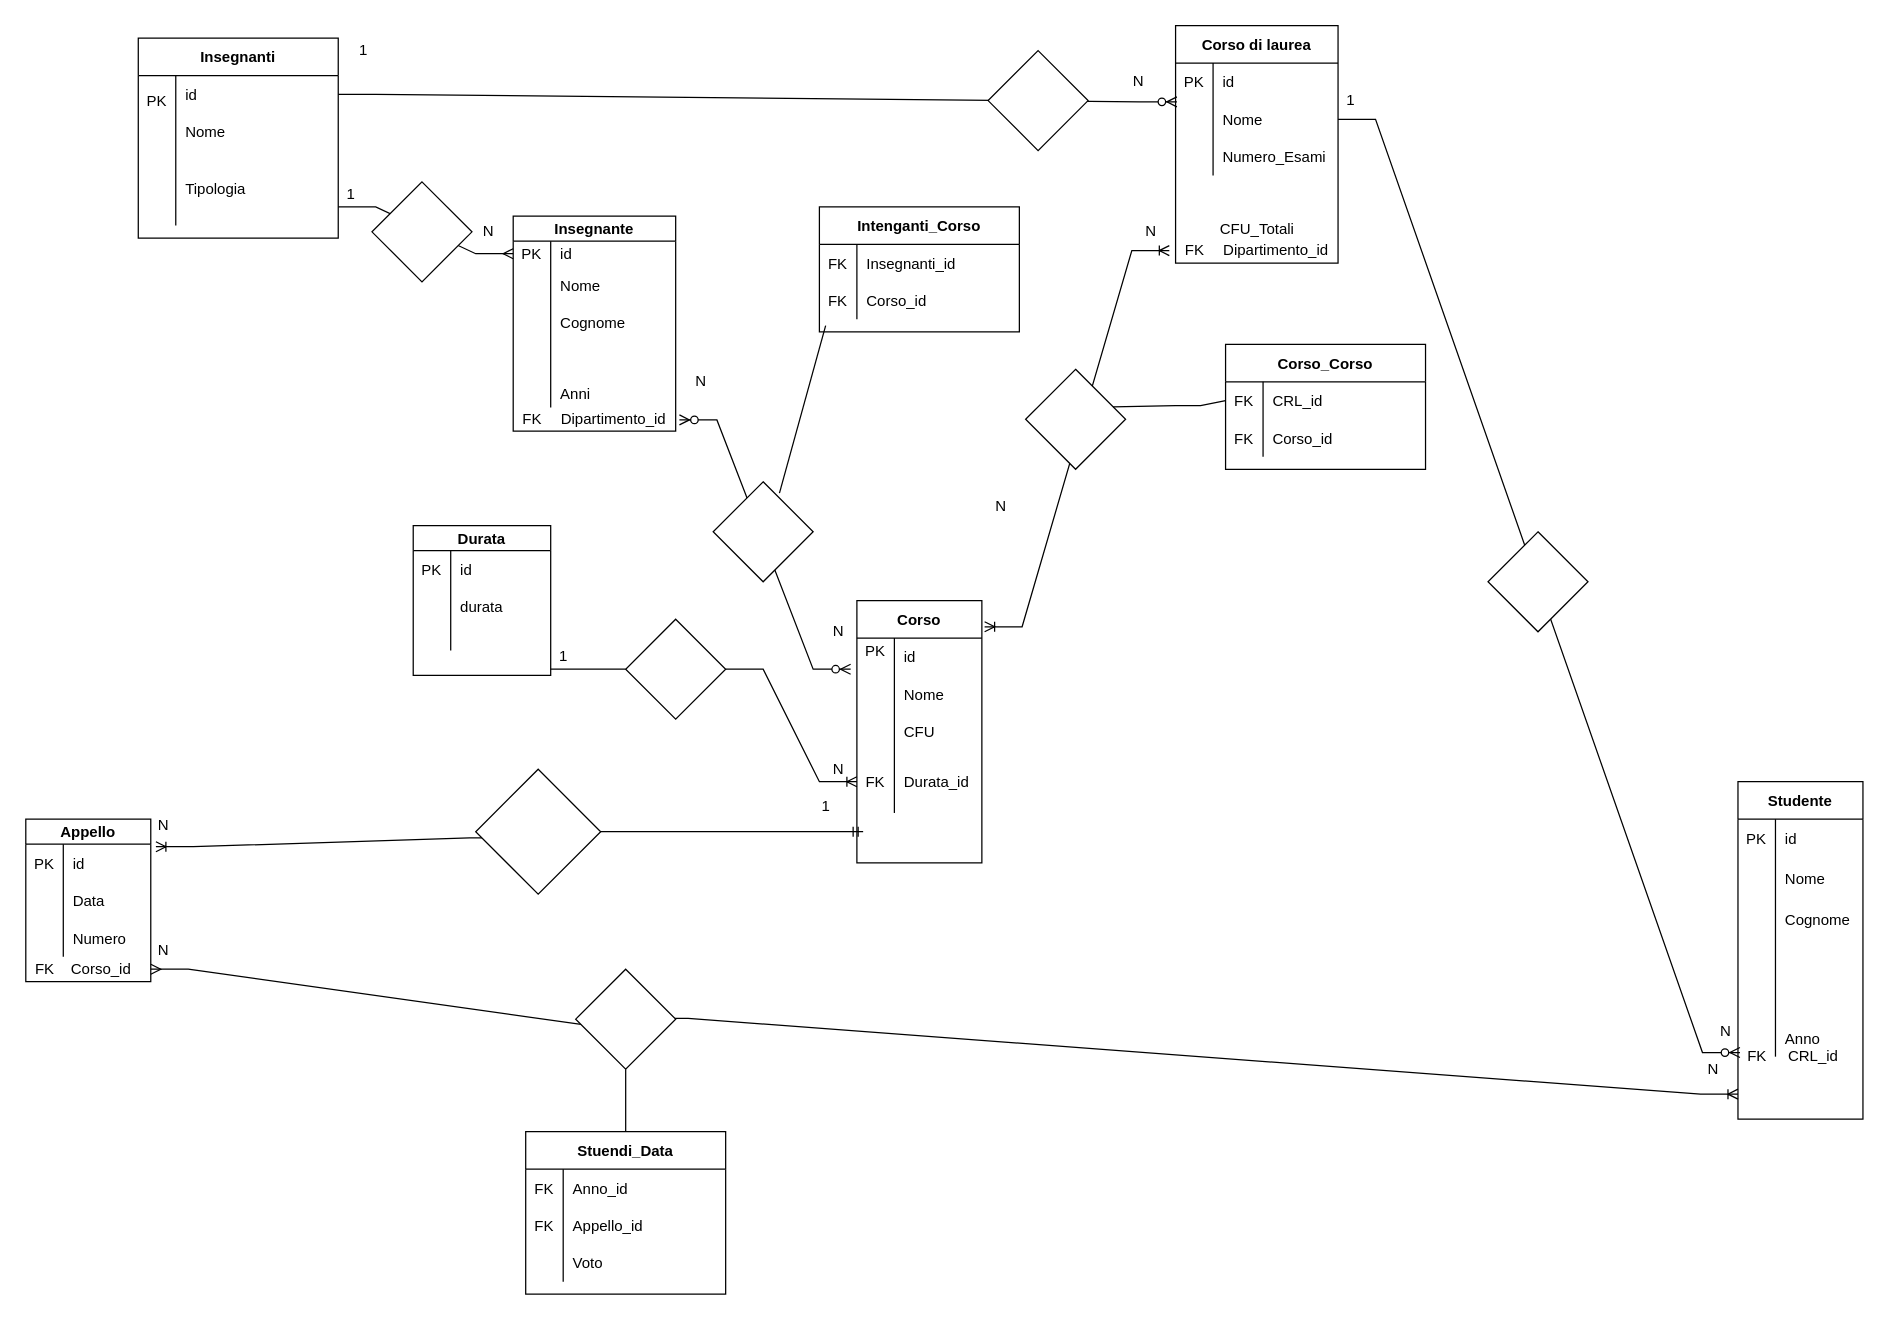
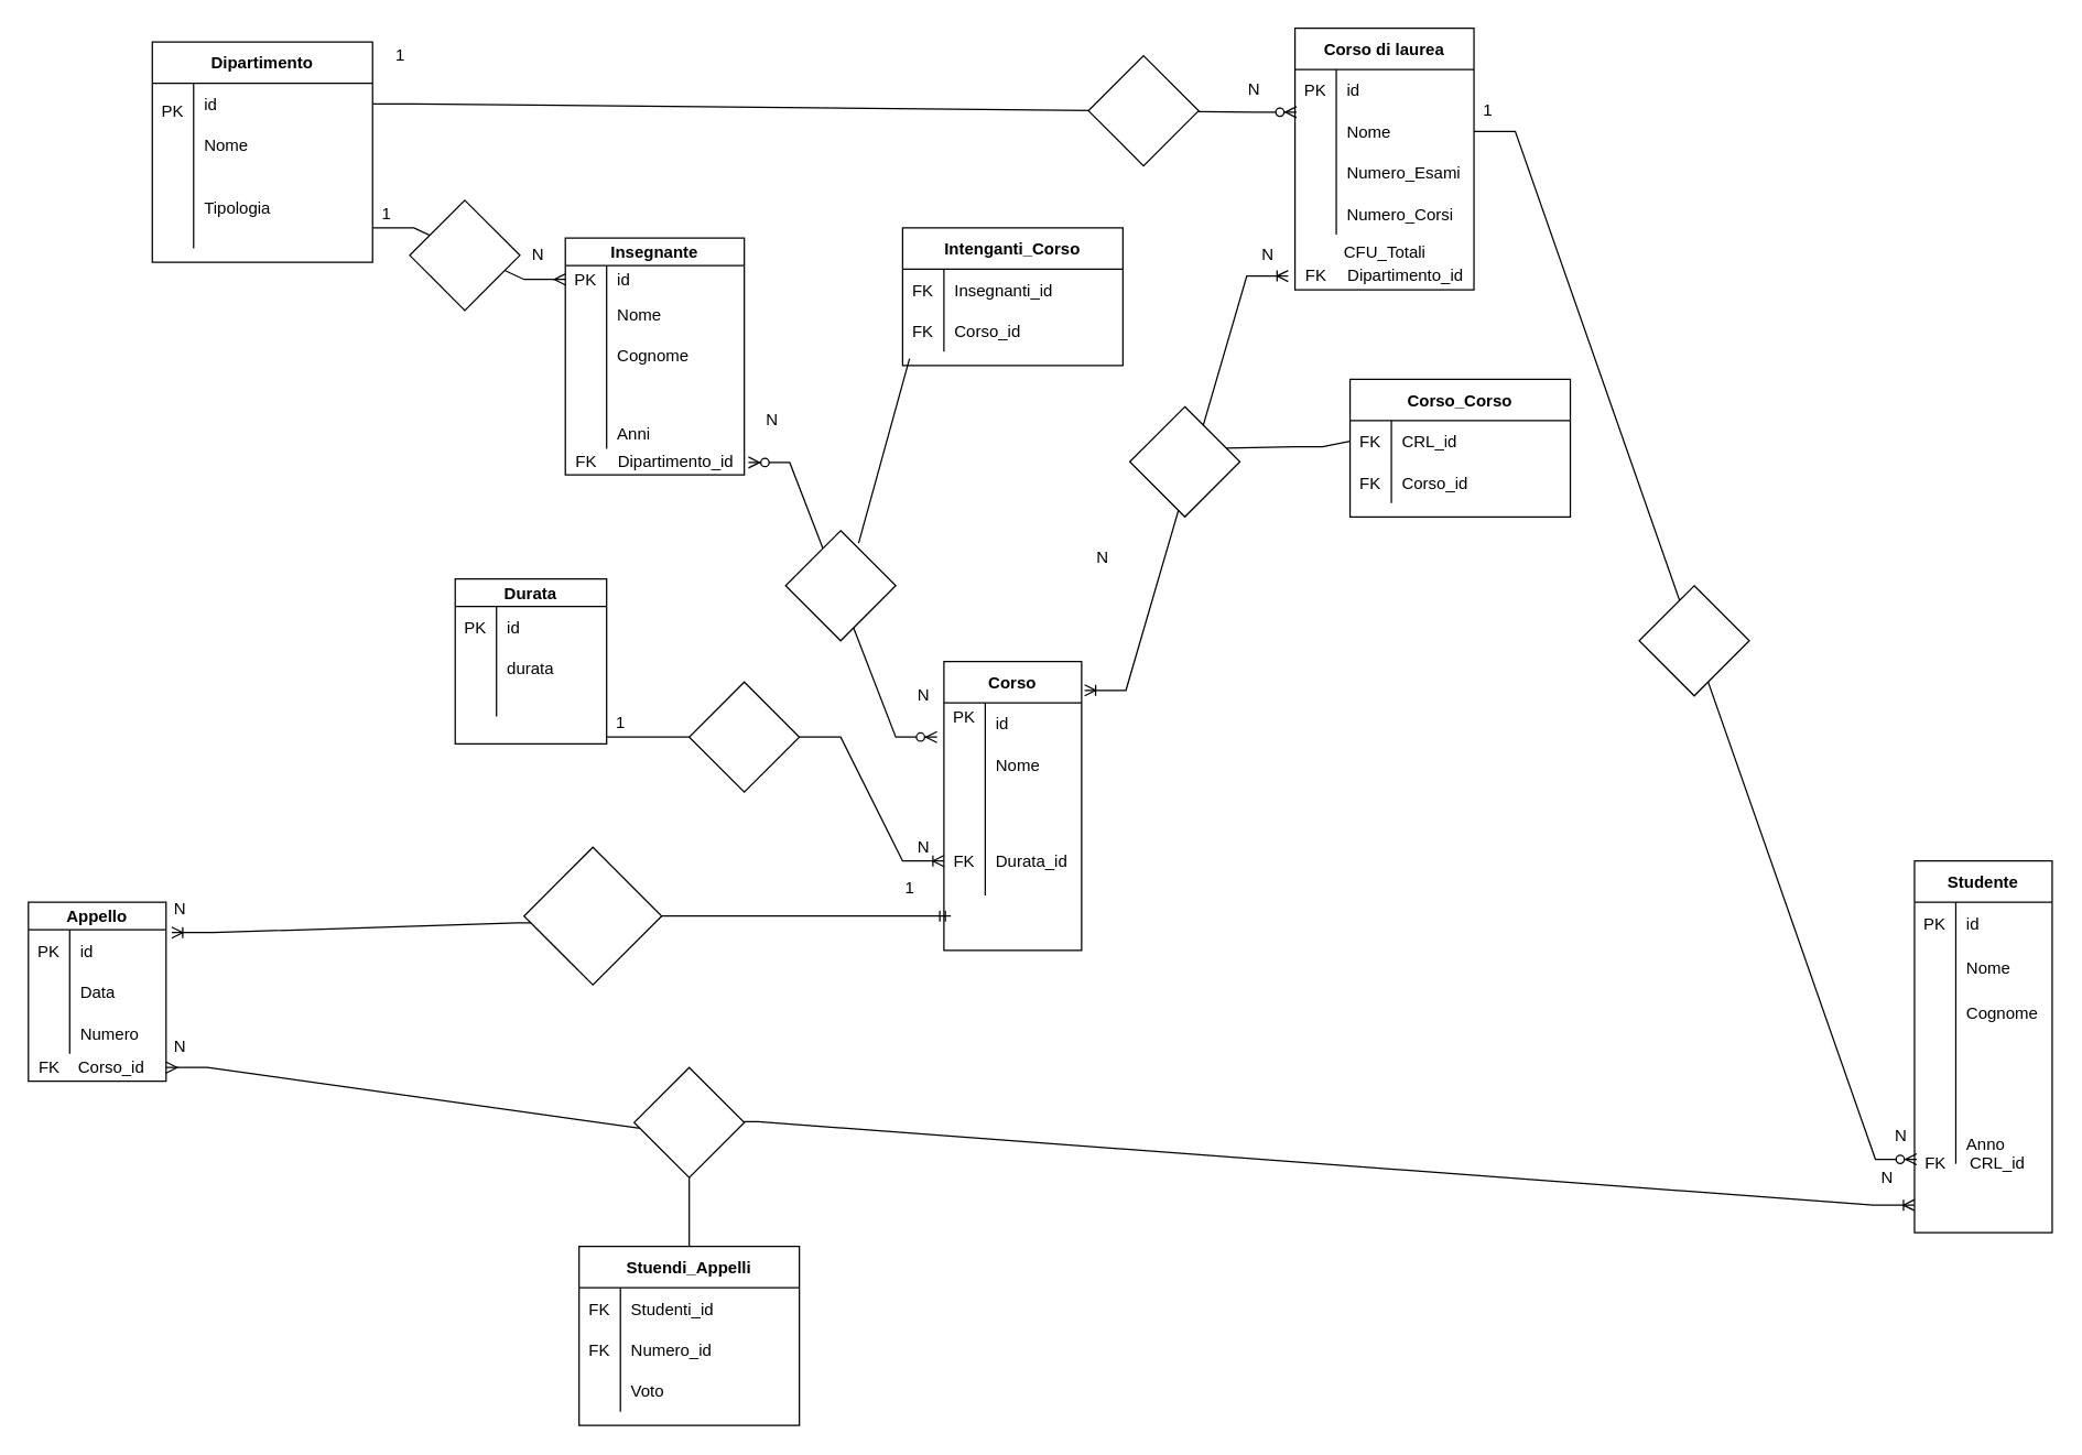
- <mxCell id="2" value="Insegnanti" style="shape=table;startSize=30;container=1;collapsible=1;childLayout=tableLayout;fixedRows=1;rowLines=0;fontStyle=1;align=center;resizeLast=1;" parent="1" vertex="1"><mxGeometry x="110" y="30" width="160" height="160" as="geometry" /></mxCell>
+ <mxCell id="2" value="Dipartimento" style="shape=table;startSize=30;container=1;collapsible=1;childLayout=tableLayout;fixedRows=1;rowLines=0;fontStyle=1;align=center;resizeLast=1;" parent="1" vertex="1"><mxGeometry x="110" y="30" width="160" height="160" as="geometry" /></mxCell>
+ <mxCell id="24" value="Numero_Corsi" style="shape=partialRectangle;overflow=hidden;connectable=0;fillColor=none;top=0;left=0;bottom=0;right=0;align=left;spacingLeft=6;" parent="22" vertex="1"><mxGeometry x="30" width="100" height="30" as="geometry"><mxRectangle width="100" height="30" as="alternateBounds" /></mxGeometry></mxCell>
- <mxCell id="44" value="CFU" style="shape=partialRectangle;overflow=hidden;connectable=0;fillColor=none;top=0;left=0;bottom=0;right=0;align=left;spacingLeft=6;" parent="42" vertex="1"><mxGeometry x="30" width="70" height="30" as="geometry"><mxRectangle width="70" height="30" as="alternateBounds" /></mxGeometry></mxCell>
- <mxCell id="138" value="Stuendi_Data" style="shape=table;startSize=30;container=1;collapsible=1;childLayout=tableLayout;fixedRows=1;rowLines=0;fontStyle=1;align=center;resizeLast=1;" parent="1" vertex="1"><mxGeometry x="420" y="905" width="160" height="130" as="geometry" /></mxCell>
+ <mxCell id="138" value="Stuendi_Appelli" style="shape=table;startSize=30;container=1;collapsible=1;childLayout=tableLayout;fixedRows=1;rowLines=0;fontStyle=1;align=center;resizeLast=1;" parent="1" vertex="1"><mxGeometry x="420" y="905" width="160" height="130" as="geometry" /></mxCell>
- <mxCell id="141" value="Anno_id" style="shape=partialRectangle;overflow=hidden;connectable=0;fillColor=none;top=0;left=0;bottom=0;right=0;align=left;spacingLeft=6;" parent="139" vertex="1"><mxGeometry x="30" width="130" height="30" as="geometry"><mxRectangle width="130" height="30" as="alternateBounds" /></mxGeometry></mxCell>
+ <mxCell id="141" value="Studenti_id" style="shape=partialRectangle;overflow=hidden;connectable=0;fillColor=none;top=0;left=0;bottom=0;right=0;align=left;spacingLeft=6;" parent="139" vertex="1"><mxGeometry x="30" width="130" height="30" as="geometry"><mxRectangle width="130" height="30" as="alternateBounds" /></mxGeometry></mxCell>
- <mxCell id="144" value="Appello_id" style="shape=partialRectangle;overflow=hidden;connectable=0;fillColor=none;top=0;left=0;bottom=0;right=0;align=left;spacingLeft=6;" parent="142" vertex="1"><mxGeometry x="30" width="130" height="30" as="geometry"><mxRectangle width="130" height="30" as="alternateBounds" /></mxGeometry></mxCell>
+ <mxCell id="144" value="Numero_id" style="shape=partialRectangle;overflow=hidden;connectable=0;fillColor=none;top=0;left=0;bottom=0;right=0;align=left;spacingLeft=6;" parent="142" vertex="1"><mxGeometry x="30" width="130" height="30" as="geometry"><mxRectangle width="130" height="30" as="alternateBounds" /></mxGeometry></mxCell>
